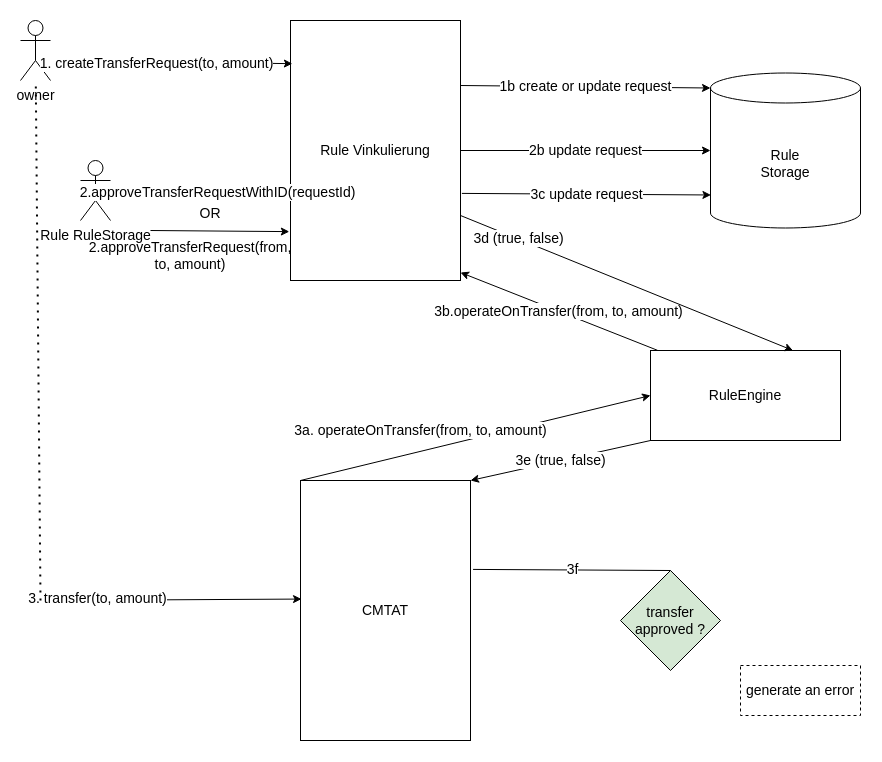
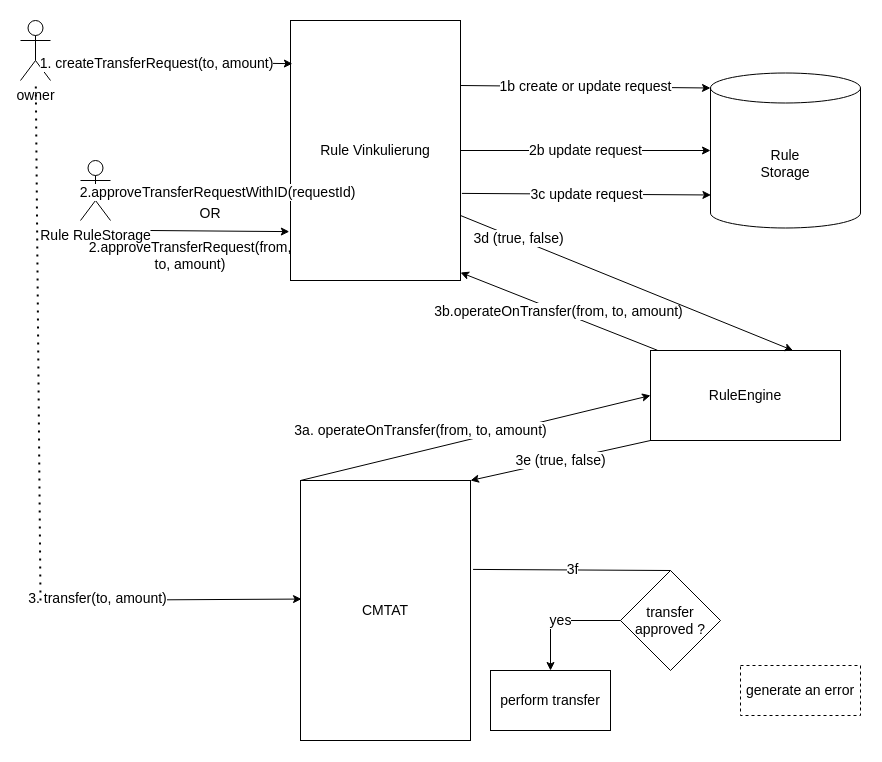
+ <mxCell id="19" value="yes" style="endArrow=classic;html=1;rounded=0;exitX=0;exitY=0.5;exitDx=0;exitDy=0;entryX=0.5;entryY=0;entryDx=0;entryDy=0;fontSize=14;" parent="1" source="17" target="13" edge="1"><mxGeometry width="50" height="50" relative="1" as="geometry"><mxPoint x="700" y="580" as="sourcePoint" /><mxPoint x="550" y="620" as="targetPoint" /><Array as="points"><mxPoint x="550" y="620" /></Array></mxGeometry></mxCell>
- <mxCell id="17" value="transfer approved ?" style="rhombus;whiteSpace=wrap;html=1;fontSize=14;fillColor=#d5e8d4;" parent="1" vertex="1"><mxGeometry x="620" y="570" width="100" height="100" as="geometry" /></mxCell>
+ <mxCell id="17" value="transfer approved ?" style="rhombus;whiteSpace=wrap;html=1;fontSize=14;" parent="1" vertex="1"><mxGeometry x="620" y="570" width="100" height="100" as="geometry" /></mxCell>
+ <mxCell id="13" value="perform transfer" style="rounded=0;whiteSpace=wrap;html=1;fontSize=14;" parent="1" vertex="1"><mxGeometry x="490" y="670" width="120" height="60" as="geometry" /></mxCell>
